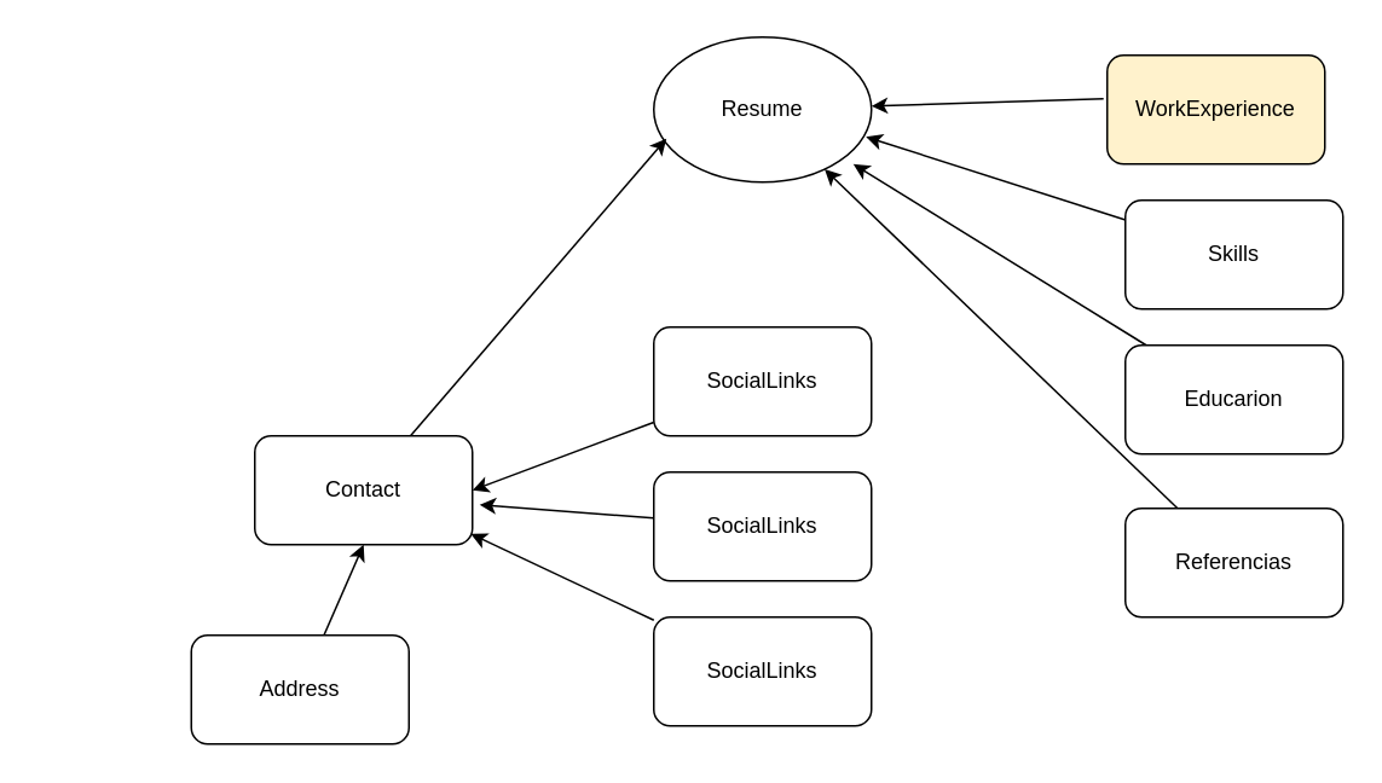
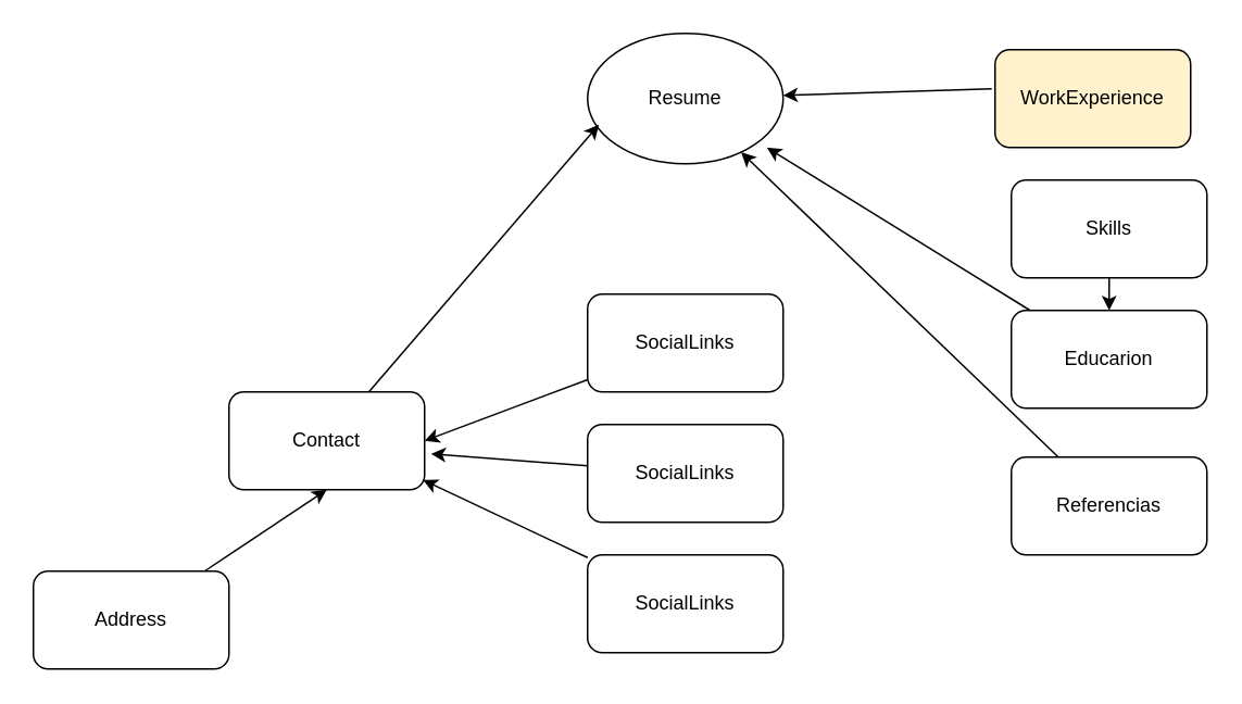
- <mxCell id="11" style="edgeStyle=none;html=1;entryX=0.975;entryY=0.688;entryDx=0;entryDy=0;entryPerimeter=0;" edge="1" parent="1" source="12" target="2"><mxGeometry relative="1" as="geometry" /></mxCell>
+ <mxCell id="11" style="edgeStyle=none;html=1;" edge="1" parent="1" source="12" target="8"><mxGeometry relative="1" as="geometry" /></mxCell>
- <mxCell id="6" value="Address" style="rounded=1;whiteSpace=wrap;html=1;" vertex="1" parent="1"><mxGeometry x="105" y="350" width="120" height="60" as="geometry" /></mxCell>
+ <mxCell id="6" value="Address" style="rounded=1;whiteSpace=wrap;html=1;" vertex="1" parent="1"><mxGeometry x="20" y="350" width="120" height="60" as="geometry" /></mxCell>
